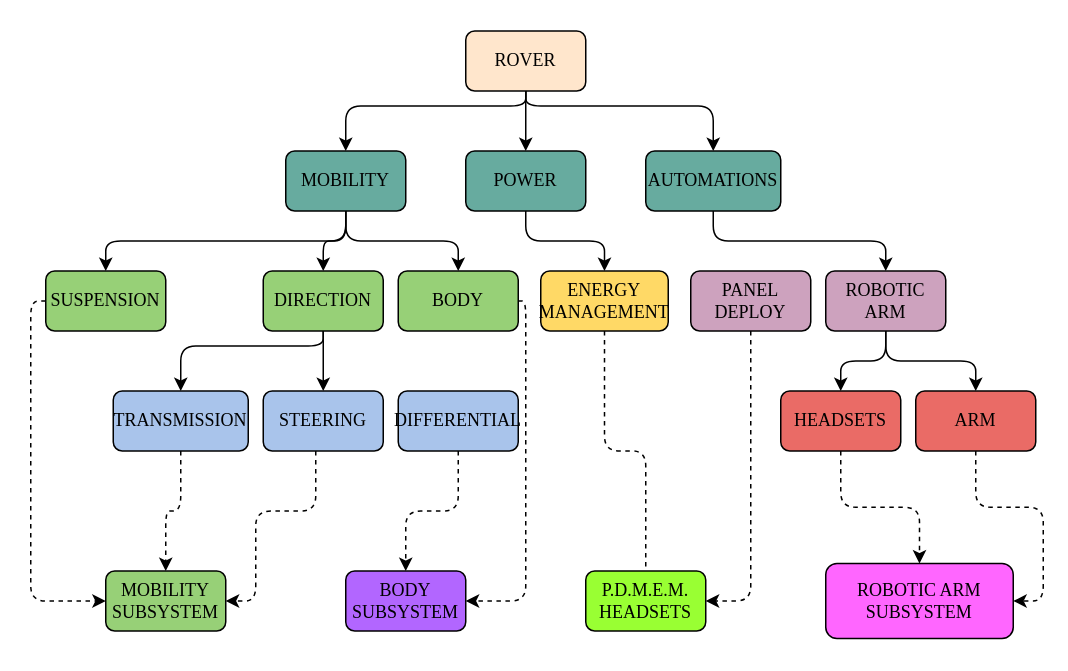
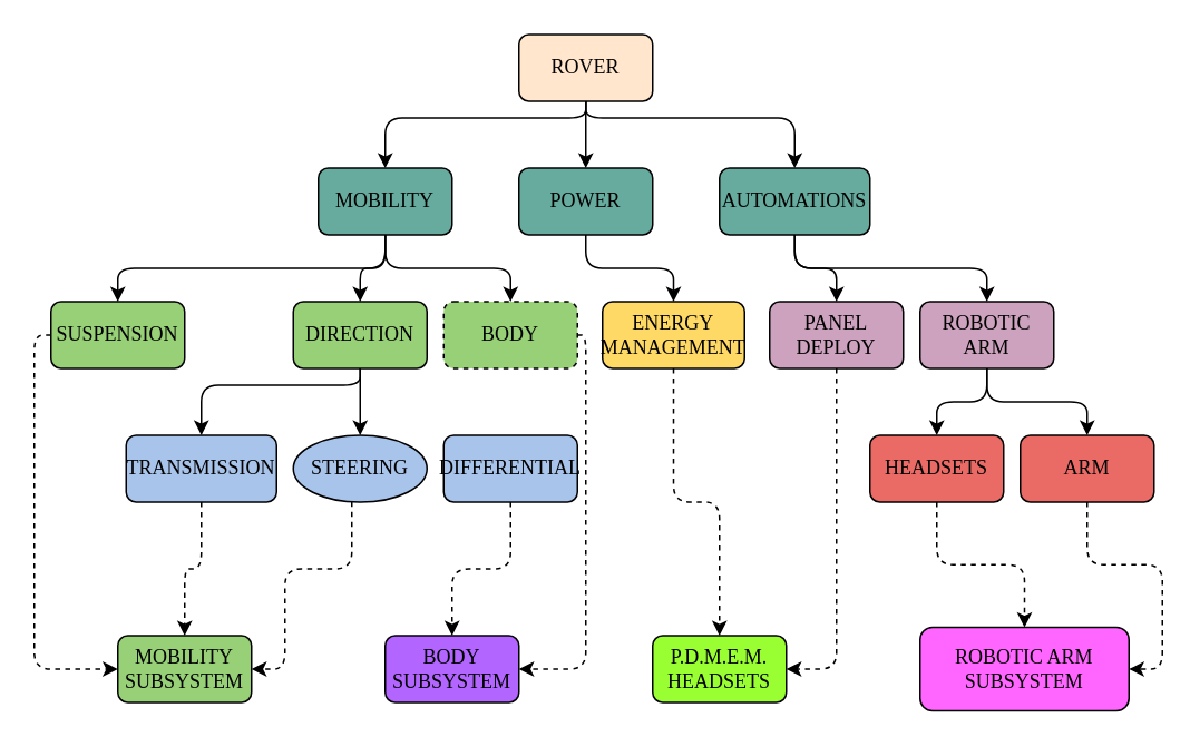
+ <mxCell id="12" style="edgeStyle=orthogonalEdgeStyle;rounded=1;orthogonalLoop=1;jettySize=auto;html=1;entryX=0.5;entryY=0;entryDx=0;entryDy=0;" edge="1" parent="1" source="14" target="25"><mxGeometry relative="1" as="geometry" /></mxCell>
- <mxCell id="21" value="BODY" style="rounded=1;whiteSpace=wrap;html=1;fontFamily=Tahoma;fillColor=#97D077;strokeColor=#000000;fontColor=#000000;" vertex="1" parent="1"><mxGeometry x="265" y="180" width="80" height="40" as="geometry" /></mxCell>
+ <mxCell id="21" value="BODY" style="rounded=1;whiteSpace=wrap;html=1;fontFamily=Tahoma;fillColor=#97D077;strokeColor=#000000;fontColor=#000000;dashed=1;" vertex="1" parent="1"><mxGeometry x="265" y="180" width="80" height="40" as="geometry" /></mxCell>
- <mxCell id="32" value="STEERING" style="rounded=1;whiteSpace=wrap;html=1;fontFamily=Tahoma;fillColor=#A9C4EB;" vertex="1" parent="1"><mxGeometry x="175" y="260" width="80" height="40" as="geometry" /></mxCell>
+ <mxCell id="32" value="STEERING" style="ellipse;whiteSpace=wrap;html=1;fontFamily=Tahoma;fillColor=#A9C4EB;" vertex="1" parent="1"><mxGeometry x="175" y="260" width="80" height="40" as="geometry" /></mxCell>
- <mxCell id="22" style="edgeStyle=orthogonalEdgeStyle;rounded=1;orthogonalLoop=1;jettySize=auto;html=1;entryX=0.5;entryY=0;entryDx=0;entryDy=0;dashed=1;endArrow=none;" edge="1" parent="1" source="23" target="41"><mxGeometry relative="1" as="geometry" /></mxCell>
+ <mxCell id="22" style="edgeStyle=orthogonalEdgeStyle;rounded=1;orthogonalLoop=1;jettySize=auto;html=1;entryX=0.5;entryY=0;entryDx=0;entryDy=0;dashed=1;" edge="1" parent="1" source="23" target="41"><mxGeometry relative="1" as="geometry" /></mxCell>
